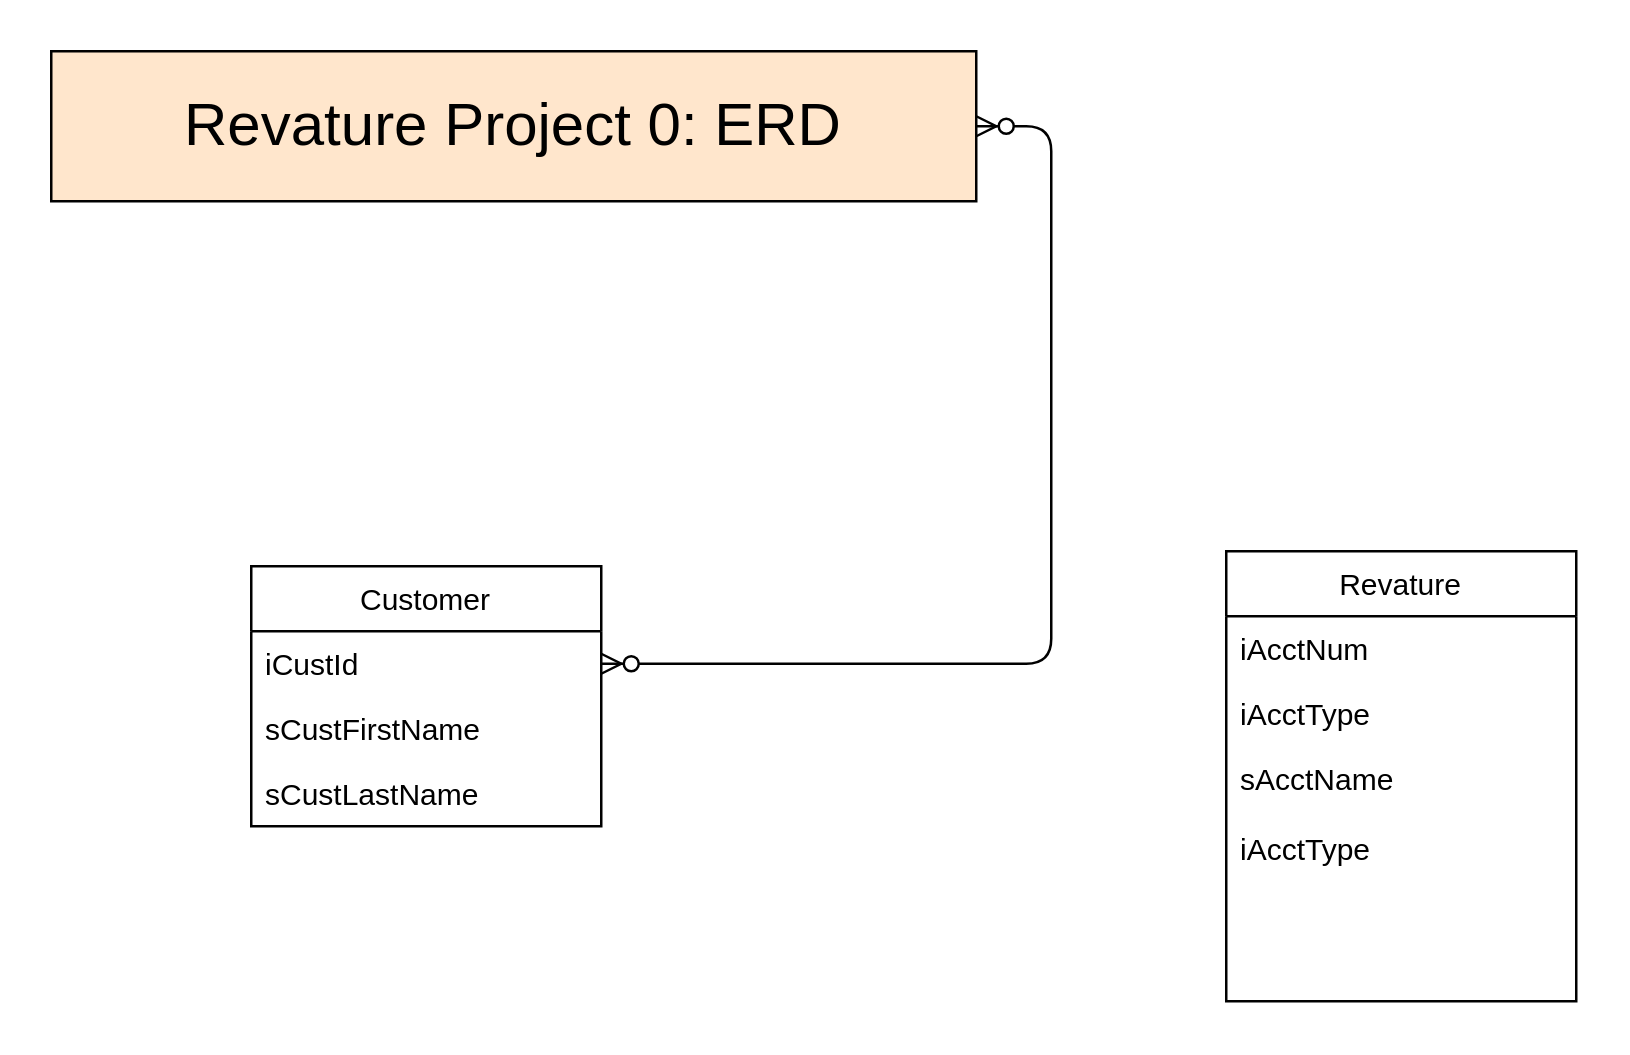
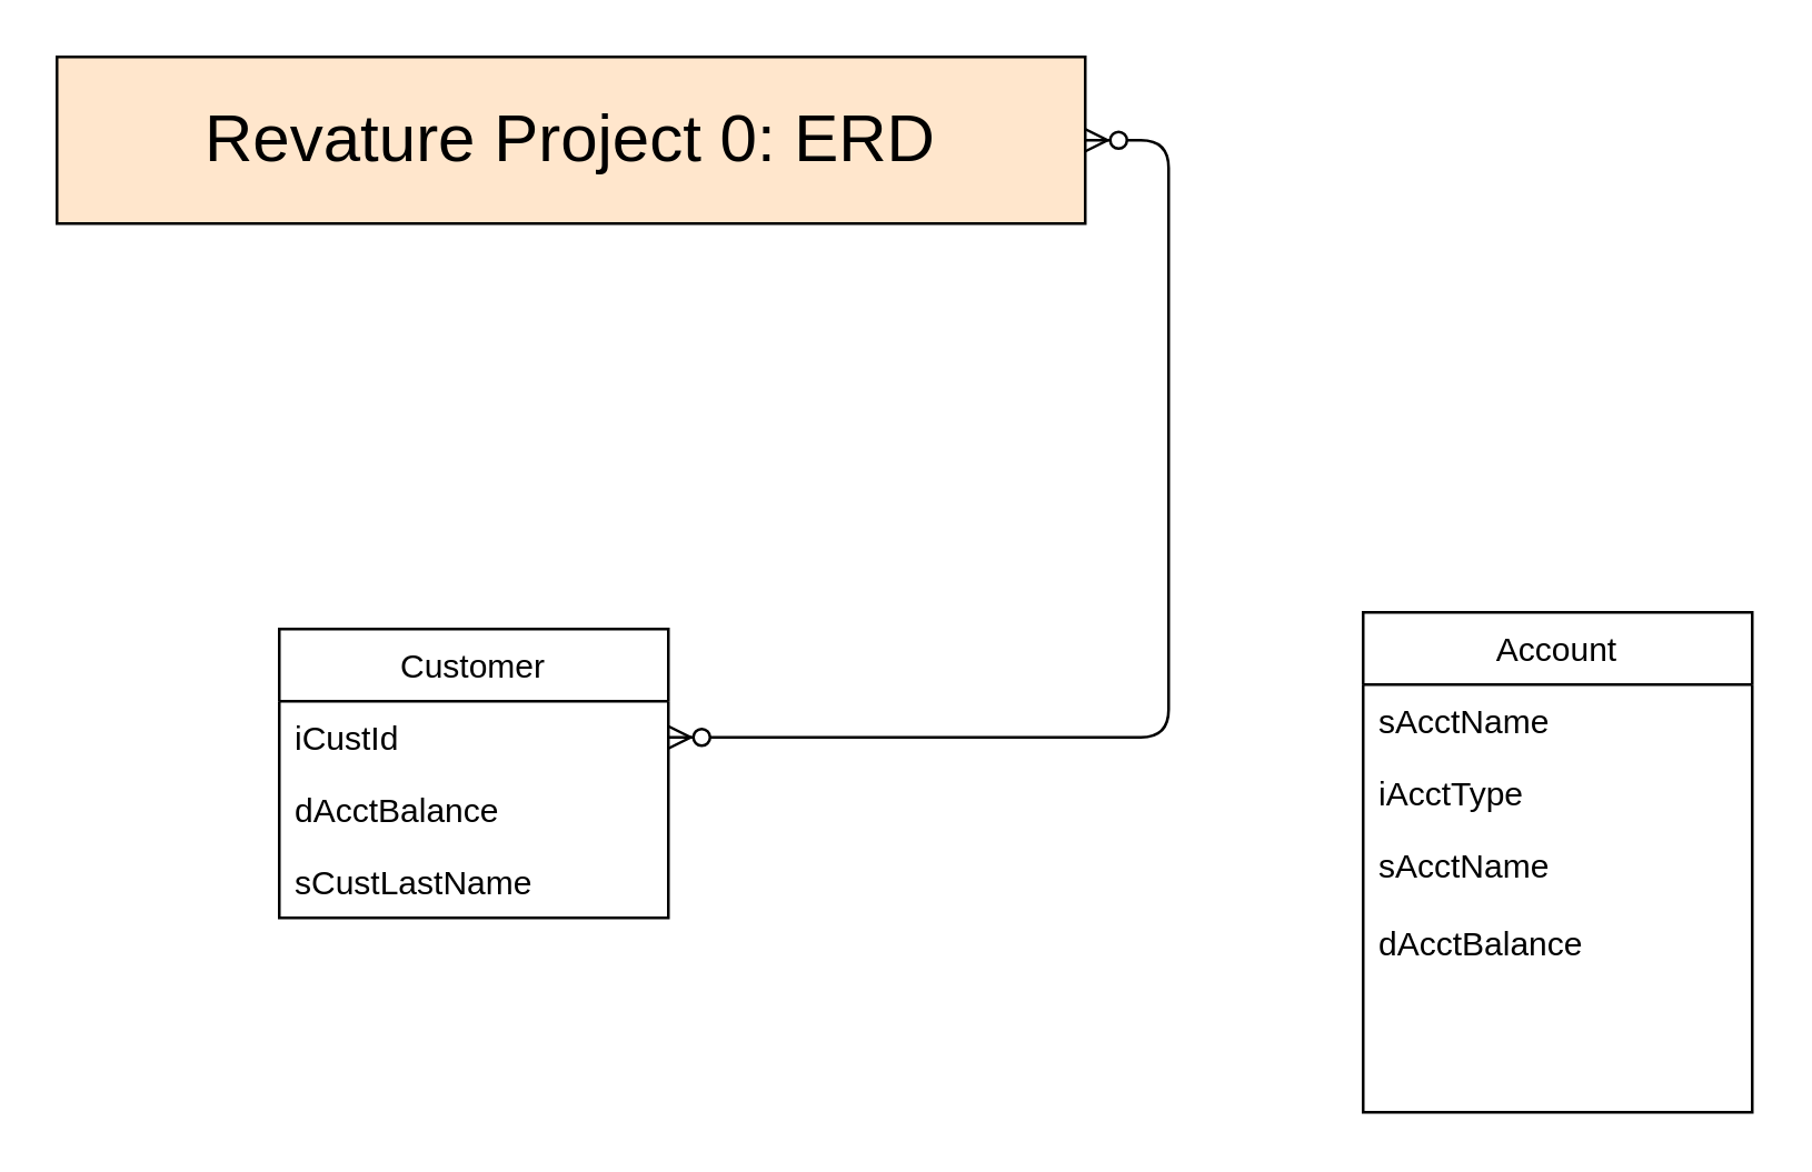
- <mxCell id="6" value="Revature" style="swimlane;fontStyle=0;childLayout=stackLayout;horizontal=1;startSize=26;horizontalStack=0;resizeParent=1;resizeParentMax=0;resizeLast=0;collapsible=1;marginBottom=0;" vertex="1" parent="1"><mxGeometry x="490" y="220" width="140" height="180" as="geometry" /></mxCell>
+ <mxCell id="6" value="Account" style="swimlane;fontStyle=0;childLayout=stackLayout;horizontal=1;startSize=26;horizontalStack=0;resizeParent=1;resizeParentMax=0;resizeLast=0;collapsible=1;marginBottom=0;" vertex="1" parent="1"><mxGeometry x="490" y="220" width="140" height="180" as="geometry" /></mxCell>
- <mxCell id="7" value="iAcctNum" style="text;strokeColor=none;fillColor=none;align=left;verticalAlign=top;spacingLeft=4;spacingRight=4;overflow=hidden;rotatable=0;points=[[0,0.5],[1,0.5]];portConstraint=eastwest;" vertex="1" parent="6"><mxGeometry y="26" width="140" height="26" as="geometry" /></mxCell>
+ <mxCell id="7" value="sAcctName" style="text;strokeColor=none;fillColor=none;align=left;verticalAlign=top;spacingLeft=4;spacingRight=4;overflow=hidden;rotatable=0;points=[[0,0.5],[1,0.5]];portConstraint=eastwest;" vertex="1" parent="6"><mxGeometry y="26" width="140" height="26" as="geometry" /></mxCell>
- <mxCell id="4" value="sCustFirstName" style="text;strokeColor=none;fillColor=none;align=left;verticalAlign=top;spacingLeft=4;spacingRight=4;overflow=hidden;rotatable=0;points=[[0,0.5],[1,0.5]];portConstraint=eastwest;" vertex="1" parent="2"><mxGeometry y="52" width="140" height="26" as="geometry" /></mxCell>
+ <mxCell id="4" value="dAcctBalance" style="text;strokeColor=none;fillColor=none;align=left;verticalAlign=top;spacingLeft=4;spacingRight=4;overflow=hidden;rotatable=0;points=[[0,0.5],[1,0.5]];portConstraint=eastwest;" vertex="1" parent="2"><mxGeometry y="52" width="140" height="26" as="geometry" /></mxCell>
- <mxCell id="9" value="sAcctName&#10;&#10;iAcctType" style="text;strokeColor=none;fillColor=none;align=left;verticalAlign=top;spacingLeft=4;spacingRight=4;overflow=hidden;rotatable=0;points=[[0,0.5],[1,0.5]];portConstraint=eastwest;" vertex="1" parent="6"><mxGeometry y="78" width="140" height="102" as="geometry" /></mxCell>
+ <mxCell id="9" value="sAcctName&#10;&#10;dAcctBalance" style="text;strokeColor=none;fillColor=none;align=left;verticalAlign=top;spacingLeft=4;spacingRight=4;overflow=hidden;rotatable=0;points=[[0,0.5],[1,0.5]];portConstraint=eastwest;" vertex="1" parent="6"><mxGeometry y="78" width="140" height="102" as="geometry" /></mxCell>
